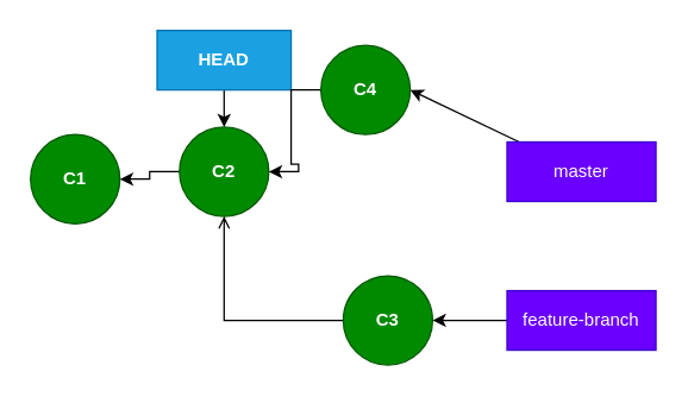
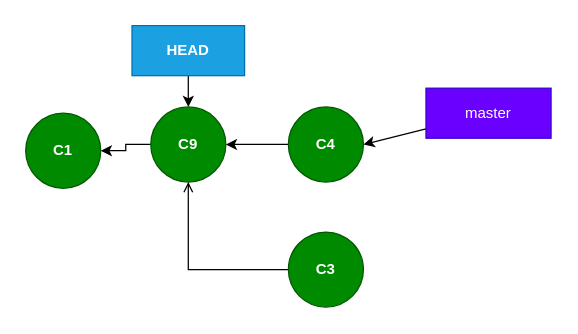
- <mxCell id="12" value="C4" style="ellipse;whiteSpace=wrap;html=1;aspect=fixed;fillColor=#008a00;strokeColor=#005700;fontColor=#ffffff;fontStyle=1" parent="1" vertex="1"><mxGeometry x="215" y="30" width="60" height="60" as="geometry" /></mxCell>
+ <mxCell id="12" value="C4" style="ellipse;whiteSpace=wrap;html=1;aspect=fixed;fillColor=#008a00;strokeColor=#005700;fontColor=#ffffff;fontStyle=1" parent="1" vertex="1"><mxGeometry x="230" y="85" width="60" height="60" as="geometry" /></mxCell>
- <mxCell id="8" value="C2" style="ellipse;whiteSpace=wrap;html=1;aspect=fixed;fillColor=#008a00;strokeColor=#005700;fontColor=#ffffff;fontStyle=1" parent="1" vertex="1"><mxGeometry x="120" y="85" width="60" height="60" as="geometry" /></mxCell>
+ <mxCell id="8" value="C9" style="ellipse;whiteSpace=wrap;html=1;aspect=fixed;fillColor=#008a00;strokeColor=#005700;fontColor=#ffffff;fontStyle=1" parent="1" vertex="1"><mxGeometry x="120" y="85" width="60" height="60" as="geometry" /></mxCell>
- <mxCell id="4" value="master" style="rounded=0;whiteSpace=wrap;html=1;fillColor=#6a00ff;strokeColor=#3700CC;fontColor=#ffffff;" parent="1" vertex="1"><mxGeometry x="340" y="95" width="100" height="40" as="geometry" /></mxCell>
+ <mxCell id="4" value="master" style="rounded=0;whiteSpace=wrap;html=1;fillColor=#6a00ff;strokeColor=#3700CC;fontColor=#ffffff;" parent="1" vertex="1"><mxGeometry x="340" y="70" width="100" height="40" as="geometry" /></mxCell>
- <mxCell id="13" style="edgeStyle=none;html=1;entryX=1;entryY=0.5;entryDx=0;entryDy=0;" edge="1" parent="1" source="14" target="10"><mxGeometry relative="1" as="geometry" /></mxCell>
- <mxCell id="14" value="feature-branch" style="rounded=0;whiteSpace=wrap;html=1;fillColor=#6a00ff;strokeColor=#3700CC;fontColor=#ffffff;" parent="1" vertex="1"><mxGeometry x="340" y="195" width="100" height="40" as="geometry" /></mxCell>
